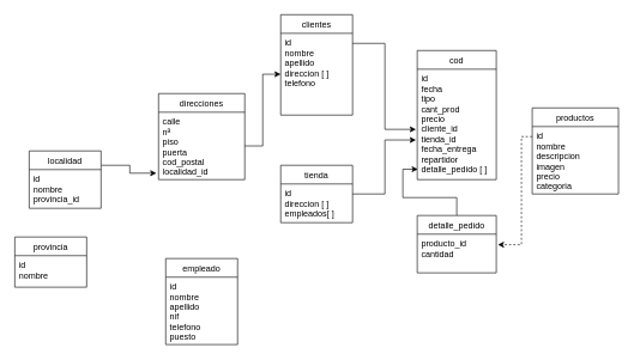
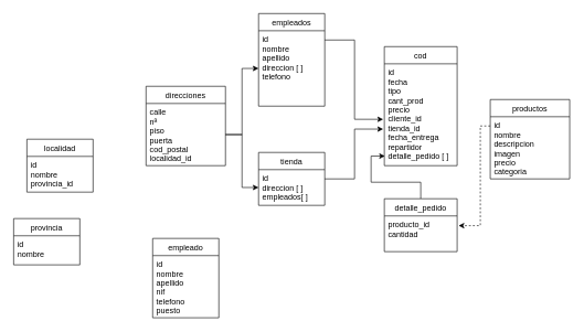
- <mxCell id="2" value="clientes" style="swimlane;fontStyle=0;align=center;verticalAlign=top;childLayout=stackLayout;horizontal=1;startSize=26;horizontalStack=0;resizeParent=1;resizeLast=0;collapsible=1;marginBottom=0;rounded=0;shadow=0;strokeWidth=1;" parent="1" vertex="1"><mxGeometry x="390" y="20" width="100" height="140" as="geometry"><mxRectangle x="550" y="140" width="160" height="26" as="alternateBounds" /></mxGeometry></mxCell>
+ <mxCell id="2" value="empleados" style="swimlane;fontStyle=0;align=center;verticalAlign=top;childLayout=stackLayout;horizontal=1;startSize=26;horizontalStack=0;resizeParent=1;resizeLast=0;collapsible=1;marginBottom=0;rounded=0;shadow=0;strokeWidth=1;" parent="1" vertex="1"><mxGeometry x="390" y="20" width="100" height="140" as="geometry"><mxRectangle x="550" y="140" width="160" height="26" as="alternateBounds" /></mxGeometry></mxCell>
- <mxCell id="4" style="edgeStyle=orthogonalEdgeStyle;rounded=0;orthogonalLoop=1;jettySize=auto;html=1;entryX=-0.025;entryY=0.904;entryDx=0;entryDy=0;entryPerimeter=0;" edge="1" parent="1" source="5" target="24"><mxGeometry relative="1" as="geometry"><Array as="points"><mxPoint x="180" y="230" /><mxPoint x="180" y="241" /></Array></mxGeometry></mxCell>
+ <mxCell id="26" style="edgeStyle=orthogonalEdgeStyle;rounded=0;orthogonalLoop=1;jettySize=auto;html=1;" edge="1" parent="1" source="24" target="18"><mxGeometry relative="1" as="geometry" /></mxCell>
